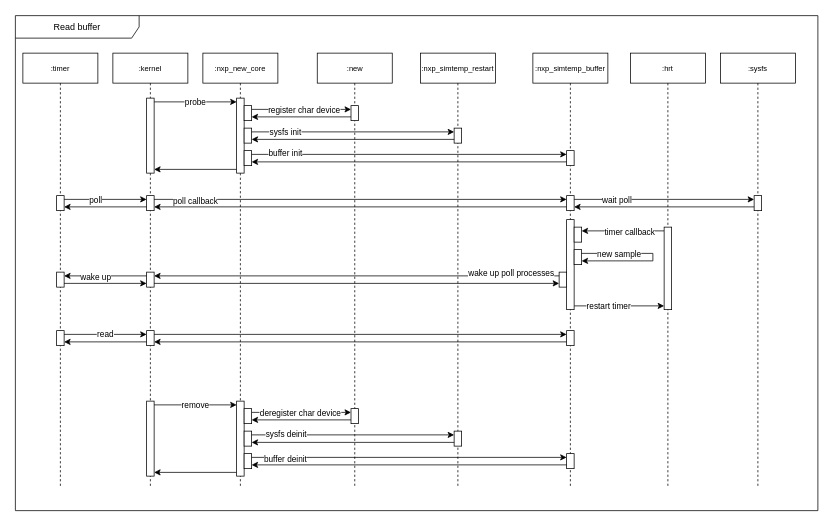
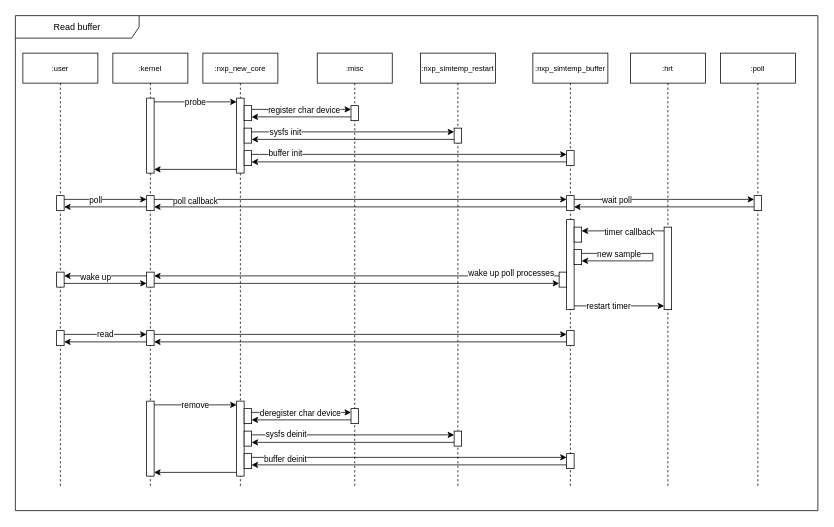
- <mxCell id="74" value="&lt;span style=&quot;font-size: 10px;&quot;&gt;:timer&lt;/span&gt;" style="shape=umlLifeline;perimeter=lifelinePerimeter;whiteSpace=wrap;html=1;container=1;dropTarget=0;collapsible=0;recursiveResize=0;outlineConnect=0;portConstraint=eastwest;newEdgeStyle={&quot;curved&quot;:0,&quot;rounded&quot;:0};" vertex="1" parent="1"><mxGeometry x="30" y="70" width="100" height="580" as="geometry" /></mxCell>
+ <mxCell id="74" value="&lt;span style=&quot;font-size: 10px;&quot;&gt;:user&lt;/span&gt;" style="shape=umlLifeline;perimeter=lifelinePerimeter;whiteSpace=wrap;html=1;container=1;dropTarget=0;collapsible=0;recursiveResize=0;outlineConnect=0;portConstraint=eastwest;newEdgeStyle={&quot;curved&quot;:0,&quot;rounded&quot;:0};" vertex="1" parent="1"><mxGeometry x="30" y="70" width="100" height="580" as="geometry" /></mxCell>
- <mxCell id="33" value="&lt;span style=&quot;font-size: 10px;&quot;&gt;:new&lt;/span&gt;" style="shape=umlLifeline;perimeter=lifelinePerimeter;whiteSpace=wrap;html=1;container=1;dropTarget=0;collapsible=0;recursiveResize=0;outlineConnect=0;portConstraint=eastwest;newEdgeStyle={&quot;curved&quot;:0,&quot;rounded&quot;:0};" vertex="1" parent="1"><mxGeometry x="422.5" y="70" width="100" height="580" as="geometry" /></mxCell>
+ <mxCell id="33" value="&lt;span style=&quot;font-size: 10px;&quot;&gt;:misc&lt;/span&gt;" style="shape=umlLifeline;perimeter=lifelinePerimeter;whiteSpace=wrap;html=1;container=1;dropTarget=0;collapsible=0;recursiveResize=0;outlineConnect=0;portConstraint=eastwest;newEdgeStyle={&quot;curved&quot;:0,&quot;rounded&quot;:0};" vertex="1" parent="1"><mxGeometry x="422.5" y="70" width="100" height="580" as="geometry" /></mxCell>
- <mxCell id="68" value="&lt;span style=&quot;font-size: 10px;&quot;&gt;:sysfs&lt;/span&gt;" style="shape=umlLifeline;perimeter=lifelinePerimeter;whiteSpace=wrap;html=1;container=1;dropTarget=0;collapsible=0;recursiveResize=0;outlineConnect=0;portConstraint=eastwest;newEdgeStyle={&quot;curved&quot;:0,&quot;rounded&quot;:0};" vertex="1" parent="1"><mxGeometry x="960" y="70" width="100" height="580" as="geometry" /></mxCell>
+ <mxCell id="68" value="&lt;span style=&quot;font-size: 10px;&quot;&gt;:poll&lt;/span&gt;" style="shape=umlLifeline;perimeter=lifelinePerimeter;whiteSpace=wrap;html=1;container=1;dropTarget=0;collapsible=0;recursiveResize=0;outlineConnect=0;portConstraint=eastwest;newEdgeStyle={&quot;curved&quot;:0,&quot;rounded&quot;:0};" vertex="1" parent="1"><mxGeometry x="960" y="70" width="100" height="580" as="geometry" /></mxCell>
